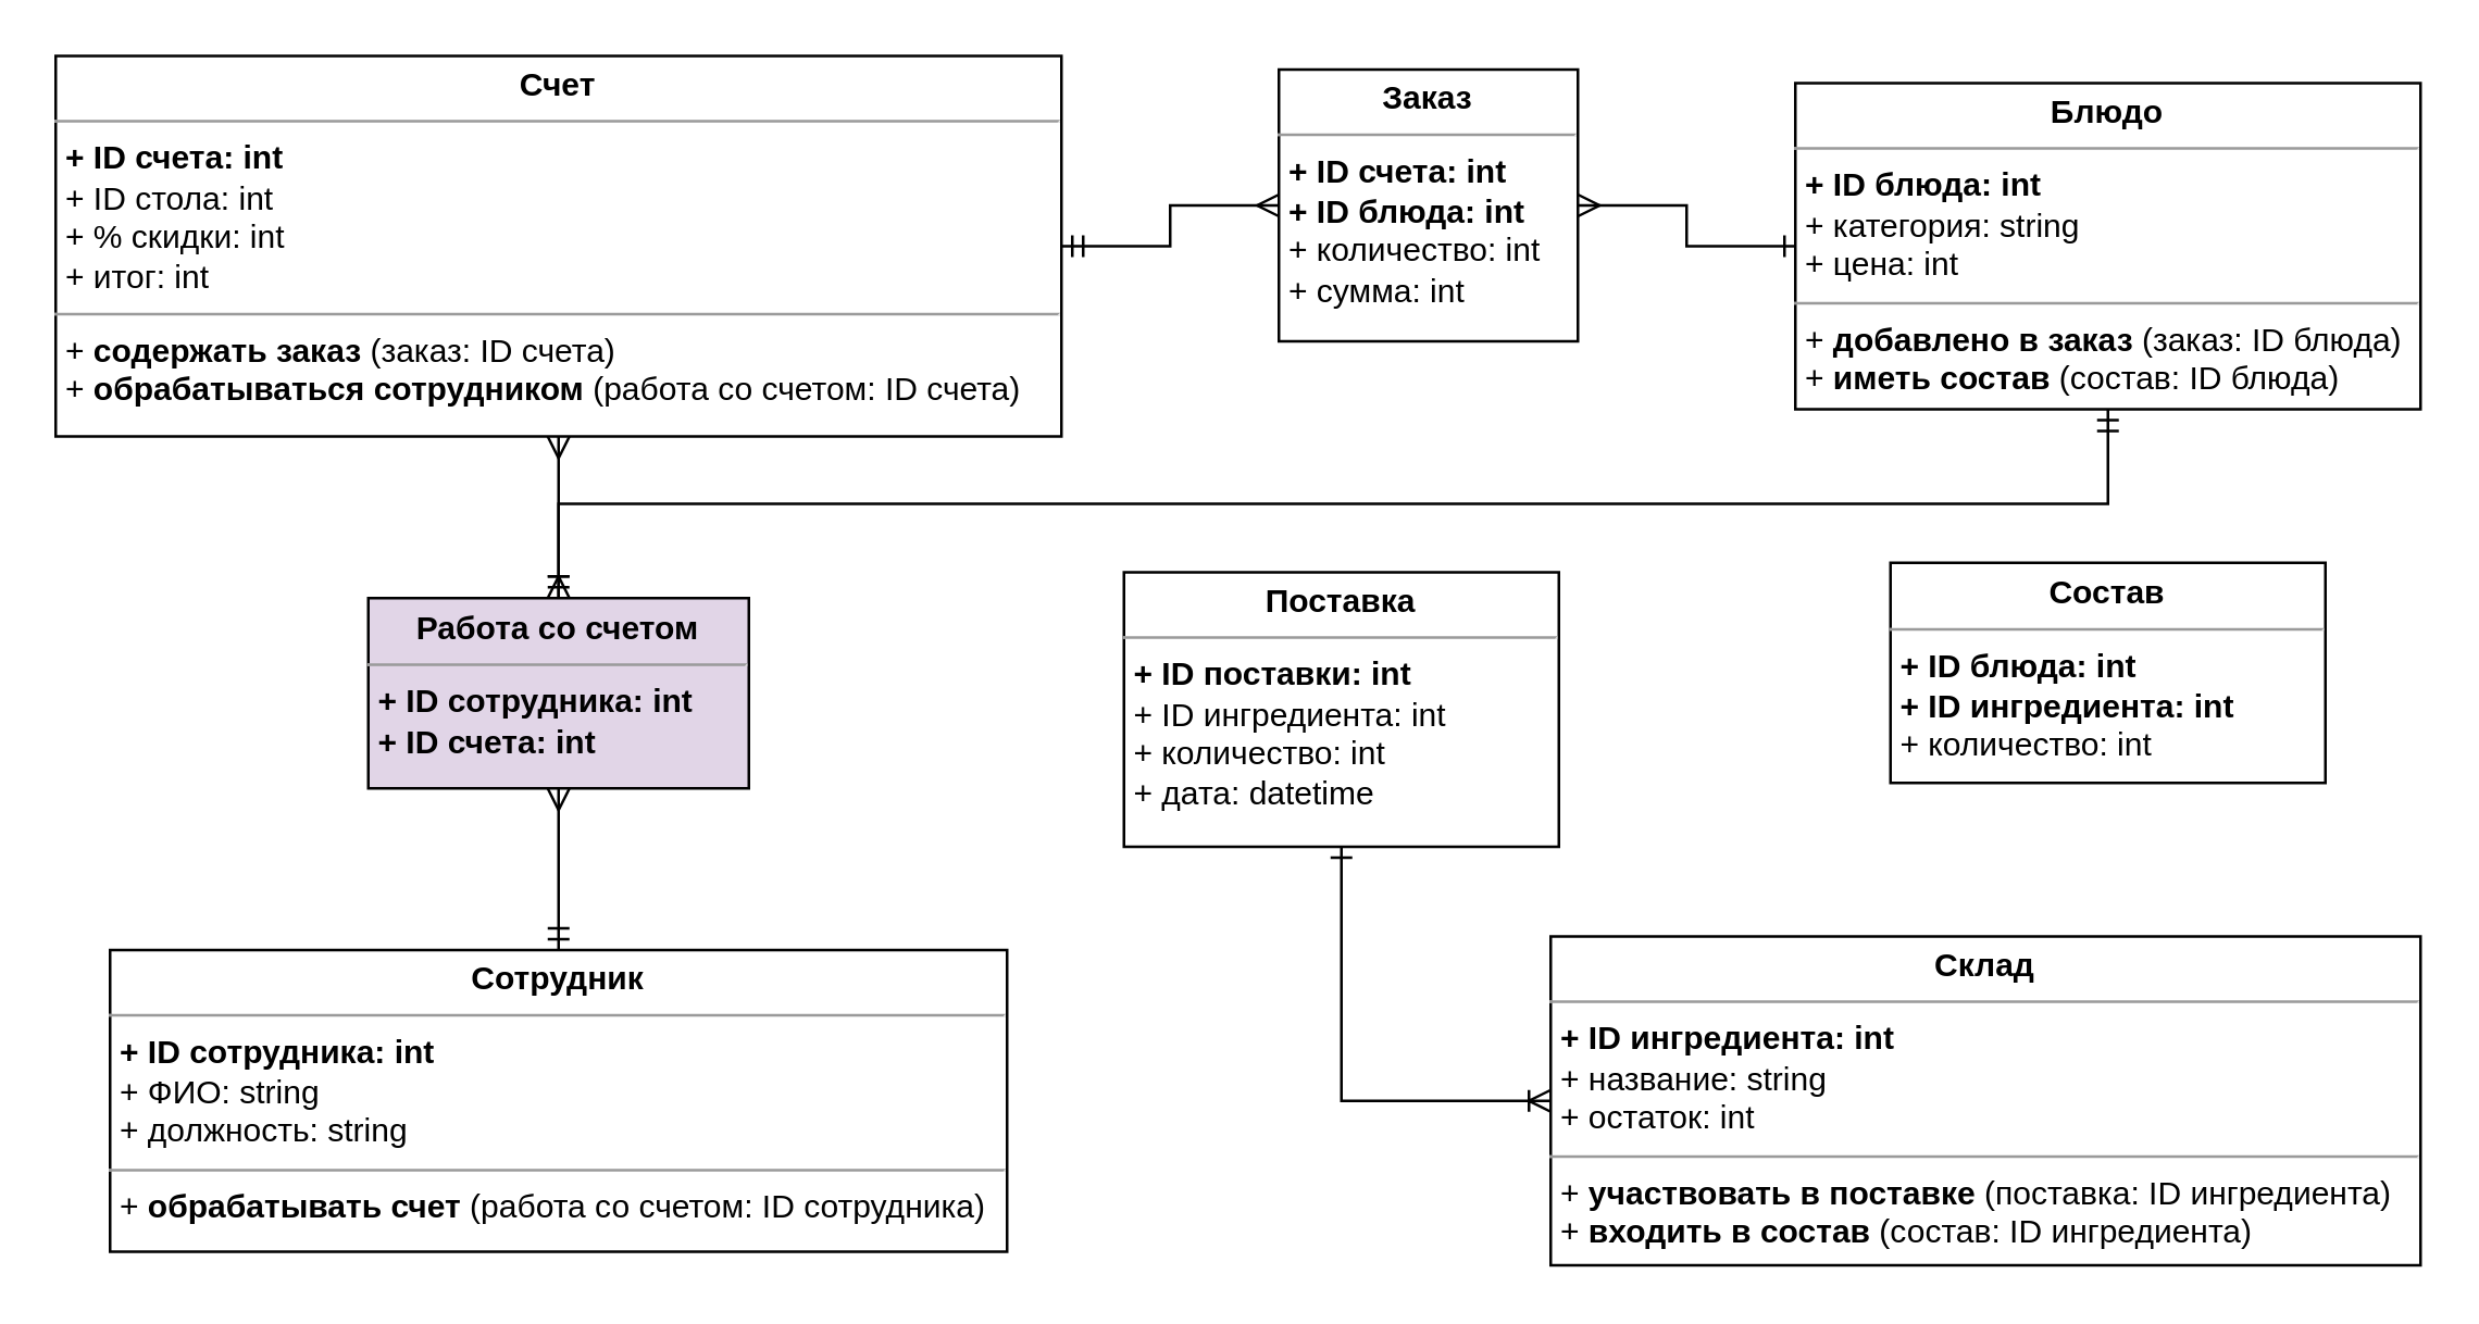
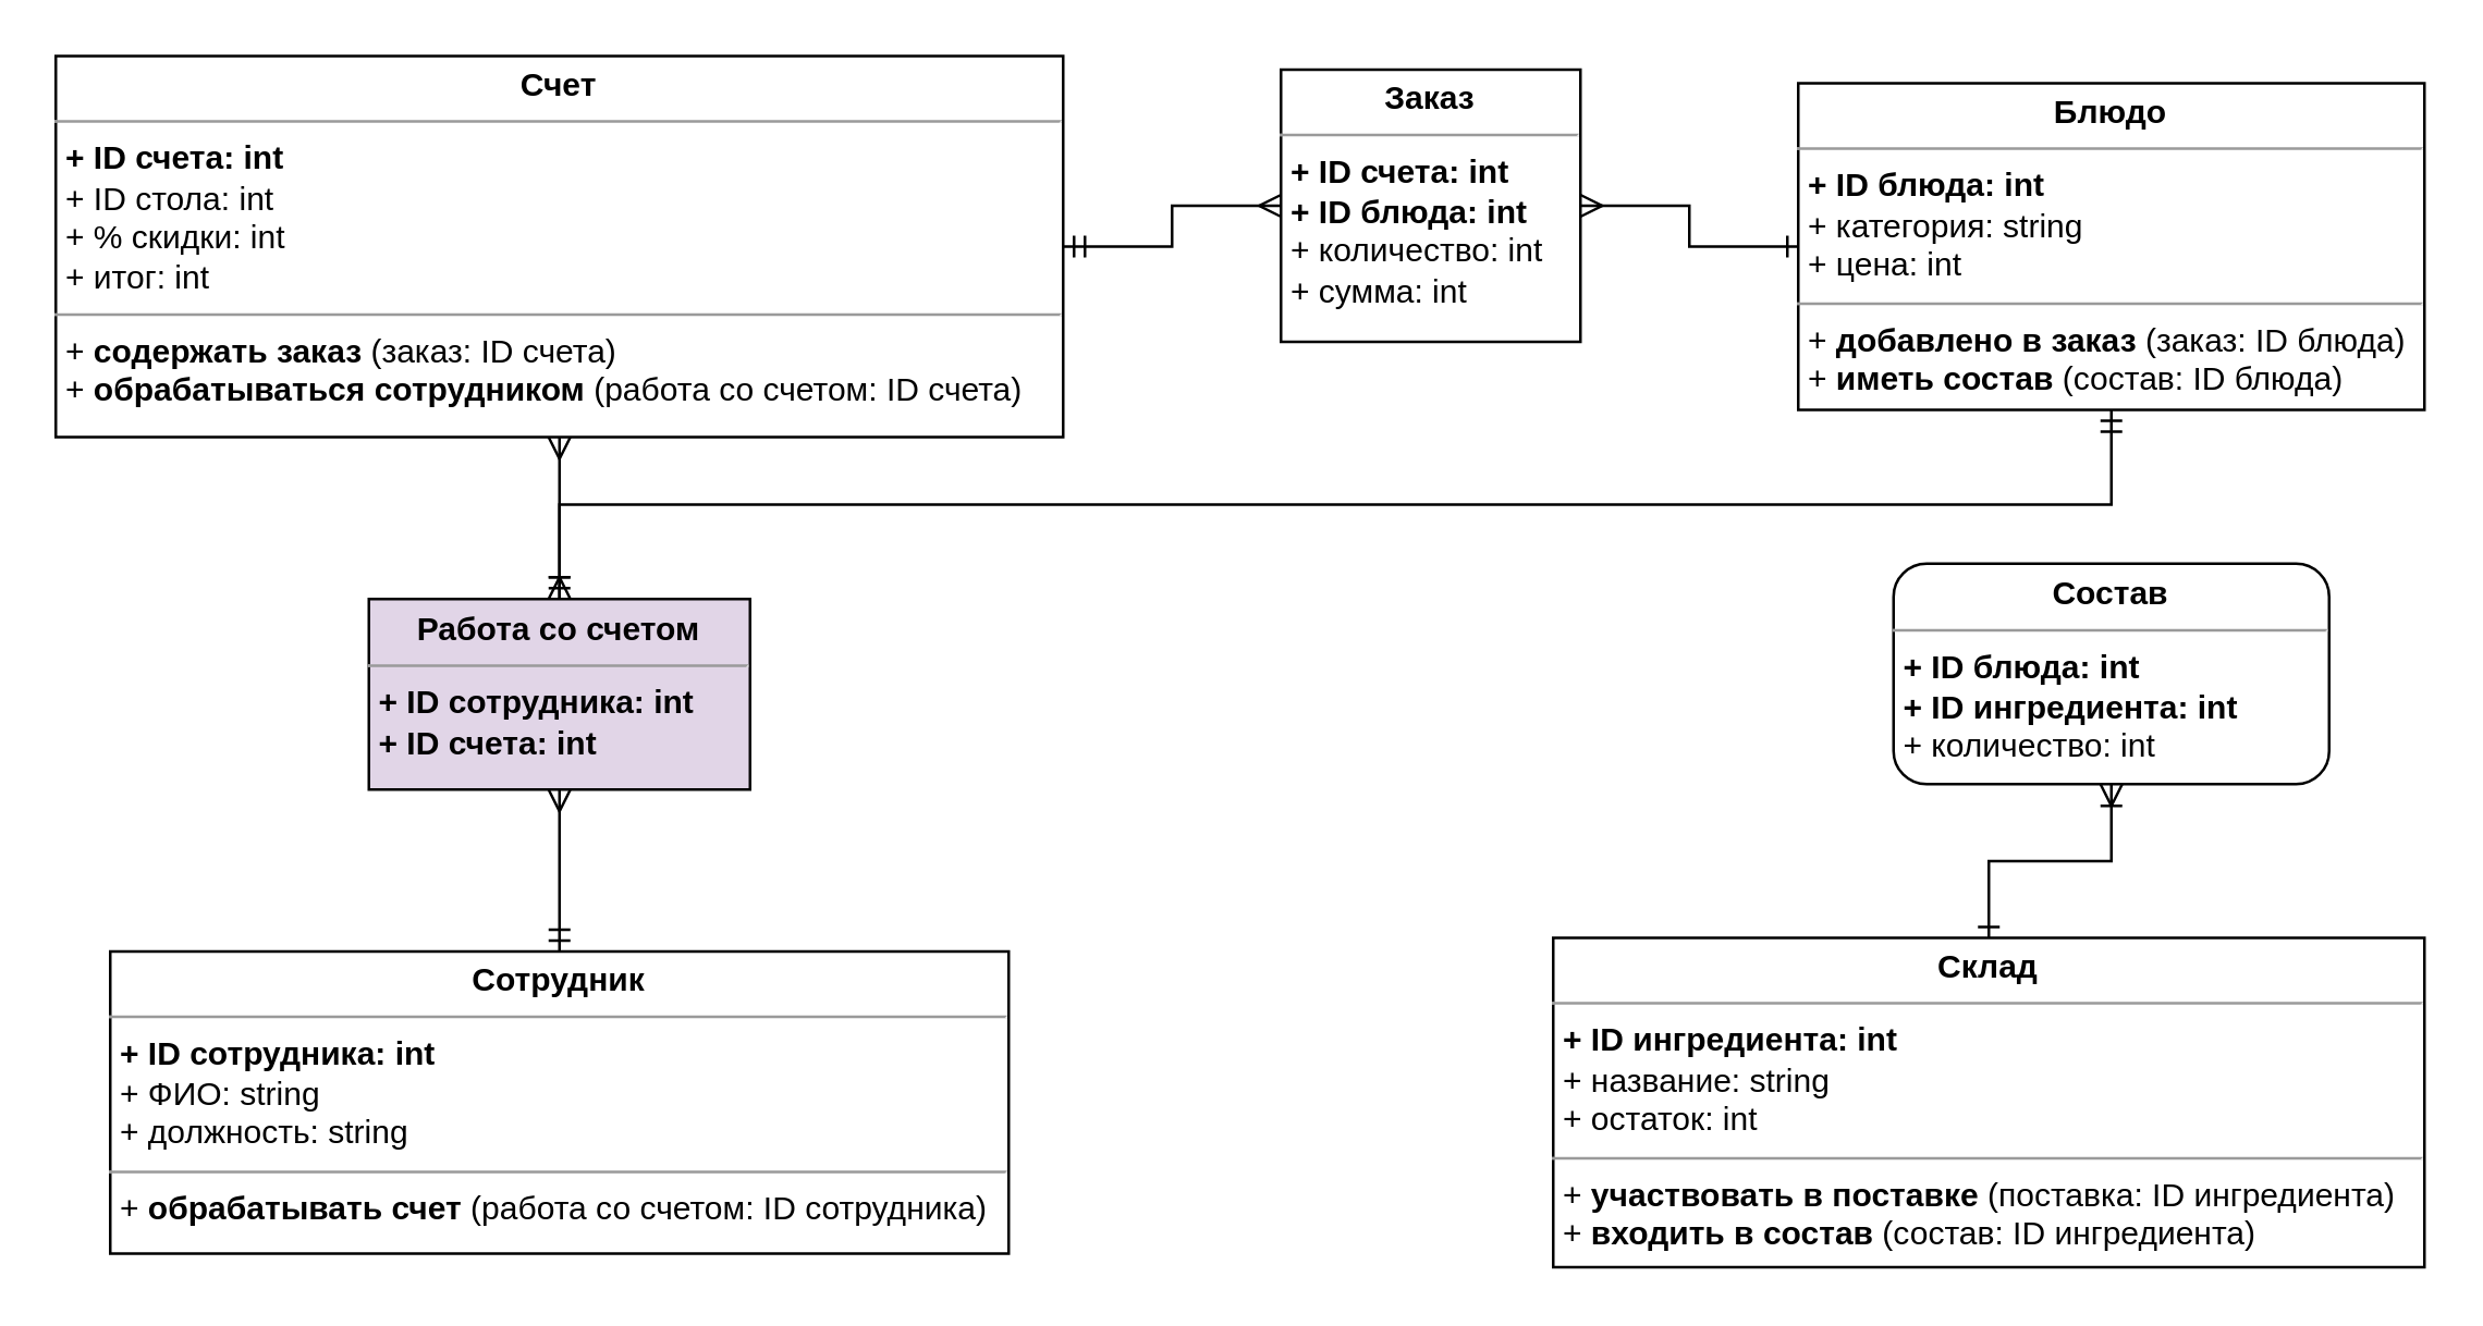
- <mxCell id="13" value="&lt;p style=&quot;margin: 0px ; margin-top: 4px ; text-align: center&quot;&gt;&lt;b&gt;Состав&lt;/b&gt;&lt;/p&gt;&lt;hr size=&quot;1&quot;&gt;&lt;p style=&quot;margin: 0px ; margin-left: 4px&quot;&gt;&lt;b&gt;+ ID блюда: int&lt;/b&gt;&lt;/p&gt;&lt;p style=&quot;margin: 0px ; margin-left: 4px&quot;&gt;&lt;b&gt;+ ID ингредиента: int&lt;/b&gt;&lt;/p&gt;&lt;p style=&quot;margin: 0px ; margin-left: 4px&quot;&gt;+ количество: int&lt;/p&gt;" style="verticalAlign=top;align=left;overflow=fill;fontSize=12;fontFamily=Helvetica;html=1;" vertex="1" parent="1"><mxGeometry x="695" y="206.5" width="160" height="81" as="geometry" /></mxCell>
+ <mxCell id="13" value="&lt;p style=&quot;margin: 0px ; margin-top: 4px ; text-align: center&quot;&gt;&lt;b&gt;Состав&lt;/b&gt;&lt;/p&gt;&lt;hr size=&quot;1&quot;&gt;&lt;p style=&quot;margin: 0px ; margin-left: 4px&quot;&gt;&lt;b&gt;+ ID блюда: int&lt;/b&gt;&lt;/p&gt;&lt;p style=&quot;margin: 0px ; margin-left: 4px&quot;&gt;&lt;b&gt;+ ID ингредиента: int&lt;/b&gt;&lt;/p&gt;&lt;p style=&quot;margin: 0px ; margin-left: 4px&quot;&gt;+ количество: int&lt;/p&gt;" style="verticalAlign=top;align=left;overflow=fill;fontSize=12;fontFamily=Helvetica;html=1;rounded=1;" vertex="1" parent="1"><mxGeometry x="695" y="206.5" width="160" height="81" as="geometry" /></mxCell>
- <mxCell id="14" value="&lt;p style=&quot;margin: 0px ; margin-top: 4px ; text-align: center&quot;&gt;&lt;b&gt;Поставка&lt;/b&gt;&lt;/p&gt;&lt;hr size=&quot;1&quot;&gt;&lt;p style=&quot;margin: 0px ; margin-left: 4px&quot;&gt;&lt;b&gt;+ ID поставки: int&lt;/b&gt;&lt;/p&gt;&lt;p style=&quot;margin: 0px ; margin-left: 4px&quot;&gt;+ ID ингредиента: int&lt;/p&gt;&lt;p style=&quot;margin: 0px ; margin-left: 4px&quot;&gt;+ количество: int&lt;/p&gt;&lt;p style=&quot;margin: 0px ; margin-left: 4px&quot;&gt;+ дата: datetime&lt;/p&gt;" style="verticalAlign=top;align=left;overflow=fill;fontSize=12;fontFamily=Helvetica;html=1;" vertex="1" parent="1"><mxGeometry x="413" y="210" width="160" height="101" as="geometry" /></mxCell>
+ <mxCell id="12" style="edgeStyle=orthogonalEdgeStyle;rounded=0;orthogonalLoop=1;jettySize=auto;html=1;exitX=0.5;exitY=1;exitDx=0;exitDy=0;entryX=0.5;entryY=0;entryDx=0;entryDy=0;startArrow=ERoneToMany;startFill=0;endArrow=ERone;endFill=0;" edge="1" parent="1" source="13" target="16"><mxGeometry relative="1" as="geometry" /></mxCell>
- <mxCell id="15" style="edgeStyle=orthogonalEdgeStyle;rounded=0;orthogonalLoop=1;jettySize=auto;html=1;exitX=0;exitY=0.5;exitDx=0;exitDy=0;entryX=0.5;entryY=1;entryDx=0;entryDy=0;startArrow=ERoneToMany;startFill=0;endArrow=ERone;endFill=0;" edge="1" parent="1" source="16" target="14"><mxGeometry relative="1" as="geometry" /></mxCell>
